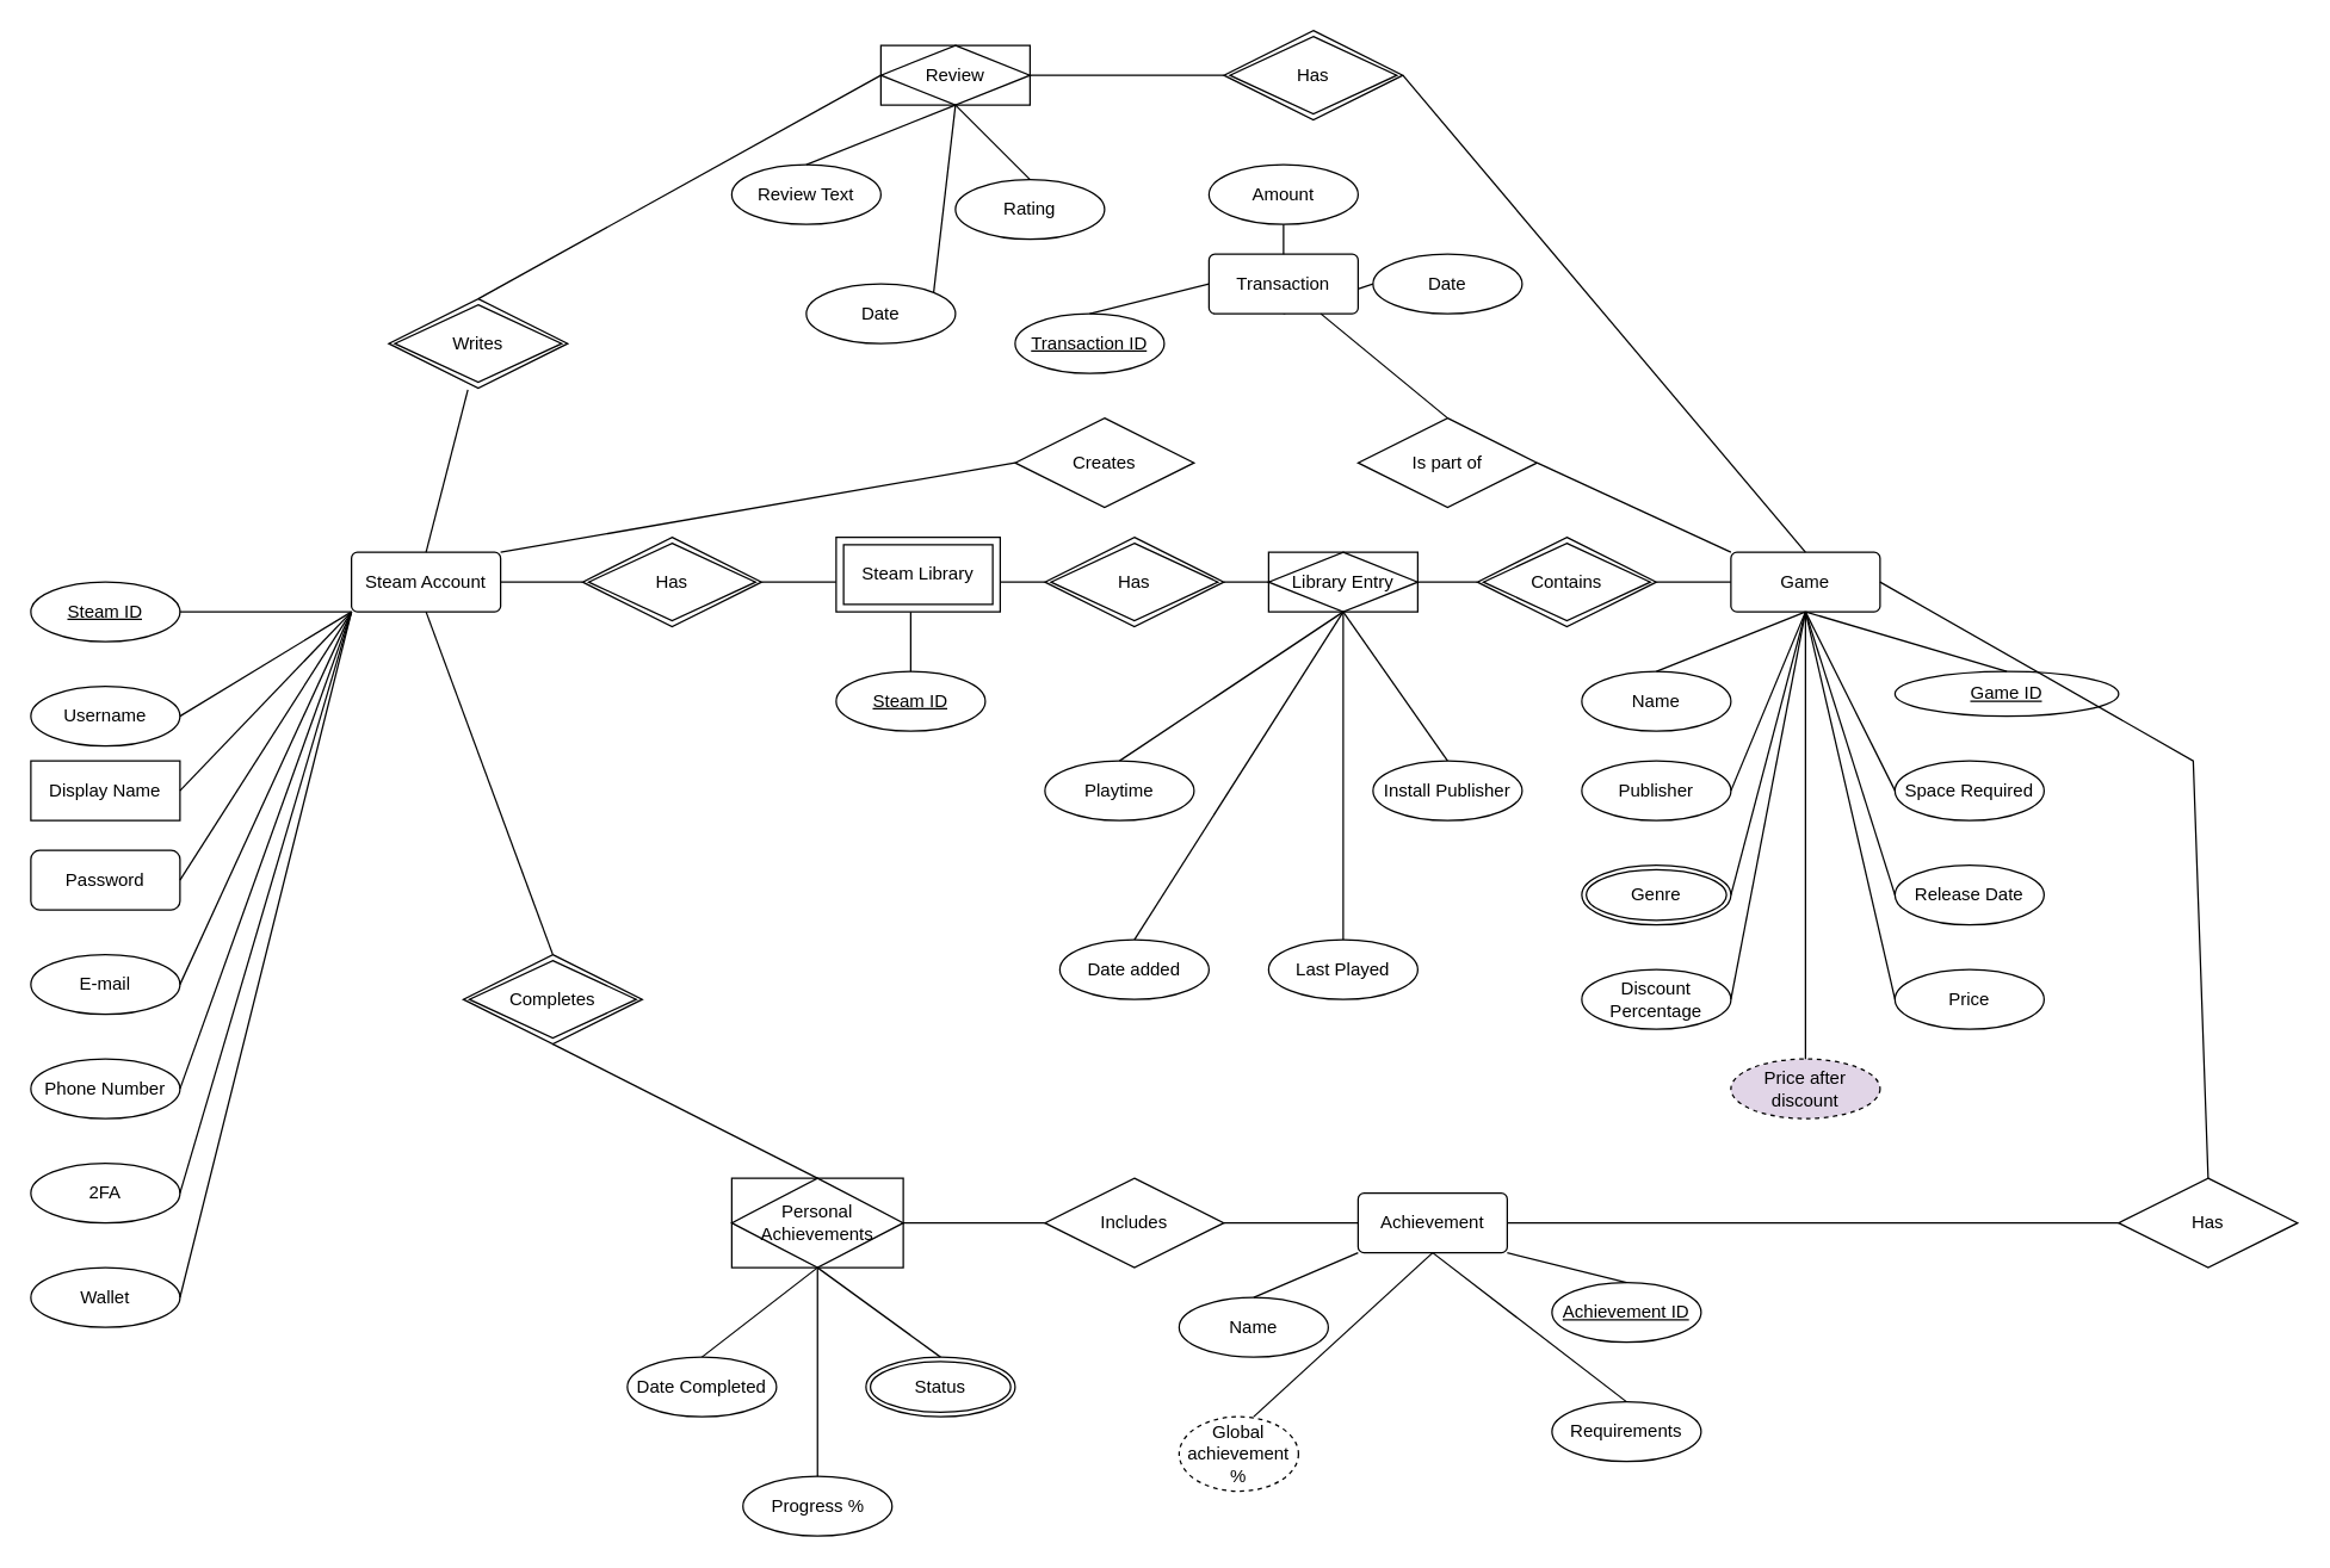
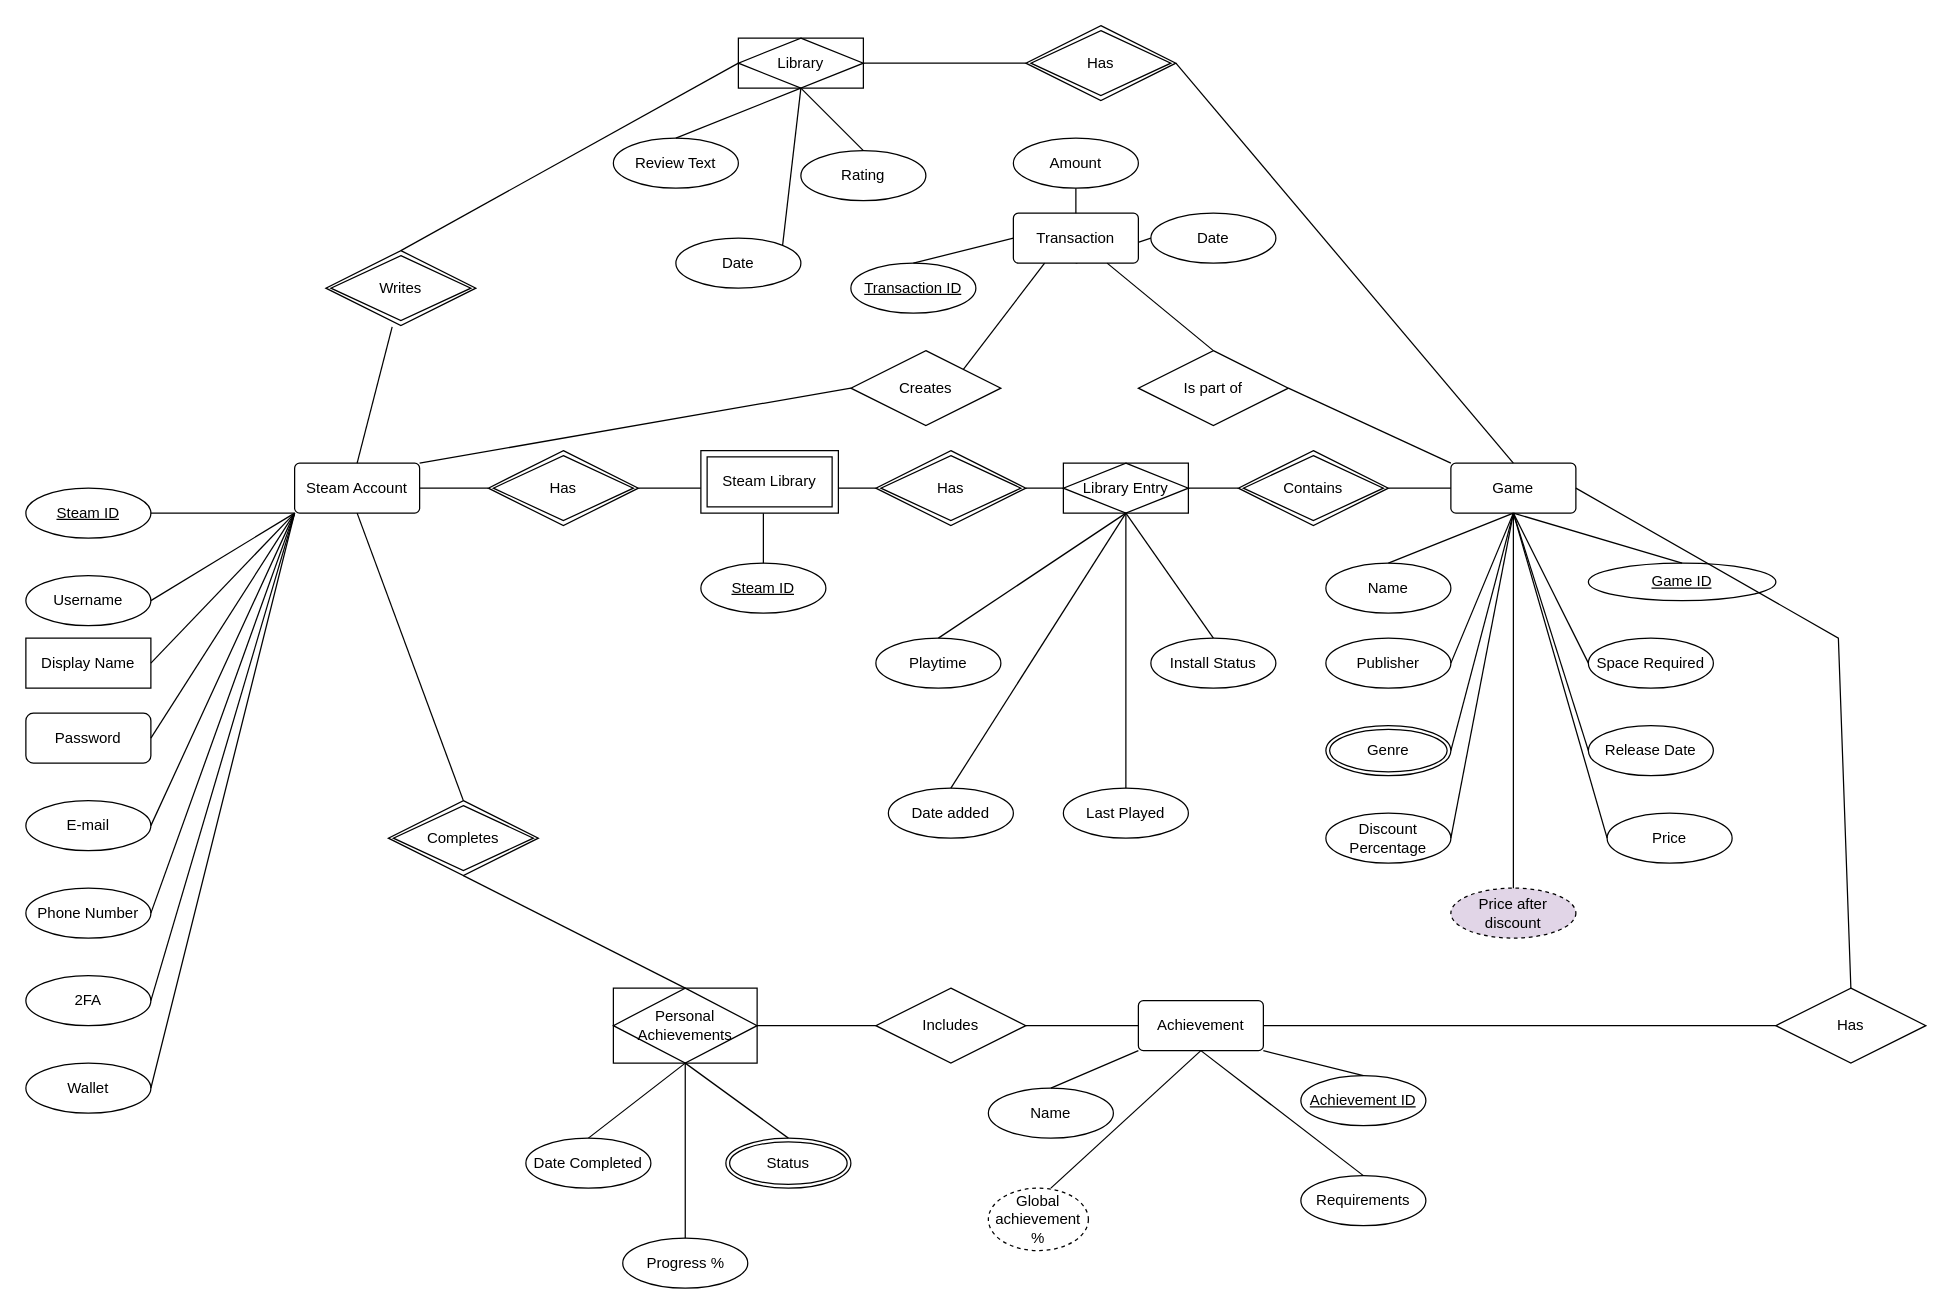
- <mxCell id="55" value="Review" style="shape=associativeEntity;whiteSpace=wrap;html=1;align=center;" parent="1" vertex="1"><mxGeometry x="590" y="30" width="100" height="40" as="geometry" /></mxCell>
+ <mxCell id="55" value="Library" style="shape=associativeEntity;whiteSpace=wrap;html=1;align=center;" parent="1" vertex="1"><mxGeometry x="590" y="30" width="100" height="40" as="geometry" /></mxCell>
+ <mxCell id="79" value="" style="endArrow=none;html=1;rounded=0;entryX=0.25;entryY=1;entryDx=0;entryDy=0;exitX=1;exitY=0;exitDx=0;exitDy=0;" parent="1" source="75" target="68" edge="1"><mxGeometry relative="1" as="geometry"><mxPoint x="440" y="280" as="sourcePoint" /><mxPoint x="600" y="280" as="targetPoint" /></mxGeometry></mxCell>
- <mxCell id="33" value="Install Publisher" style="ellipse;whiteSpace=wrap;html=1;align=center;" parent="1" vertex="1"><mxGeometry x="920" y="510" width="100" height="40" as="geometry" /></mxCell>
+ <mxCell id="33" value="Install Status" style="ellipse;whiteSpace=wrap;html=1;align=center;" parent="1" vertex="1"><mxGeometry x="920" y="510" width="100" height="40" as="geometry" /></mxCell>
- <mxCell id="37" value="Price" style="ellipse;whiteSpace=wrap;html=1;align=center;" parent="1" vertex="1"><mxGeometry x="1270" y="650" width="100" height="40" as="geometry" /></mxCell>
+ <mxCell id="37" value="Price" style="ellipse;whiteSpace=wrap;html=1;align=center;" parent="1" vertex="1"><mxGeometry x="1285" y="650" width="100" height="40" as="geometry" /></mxCell>
